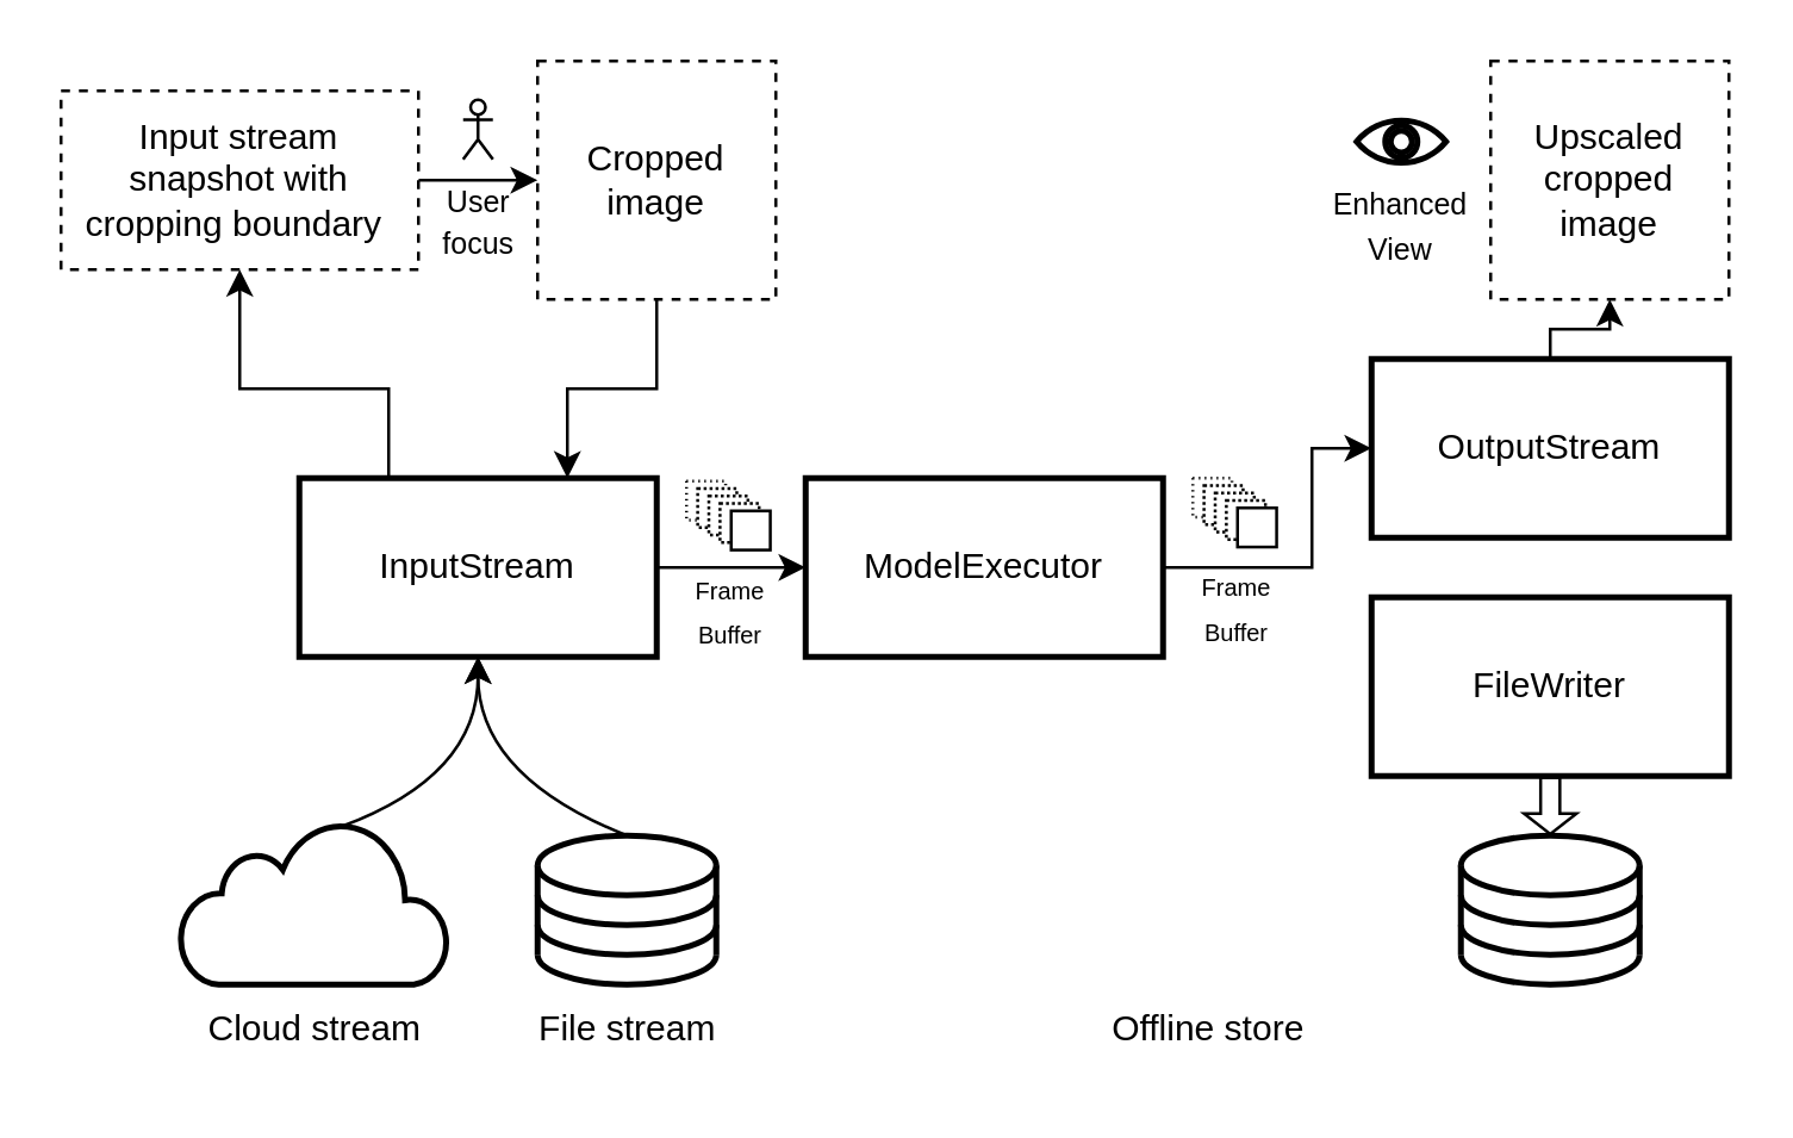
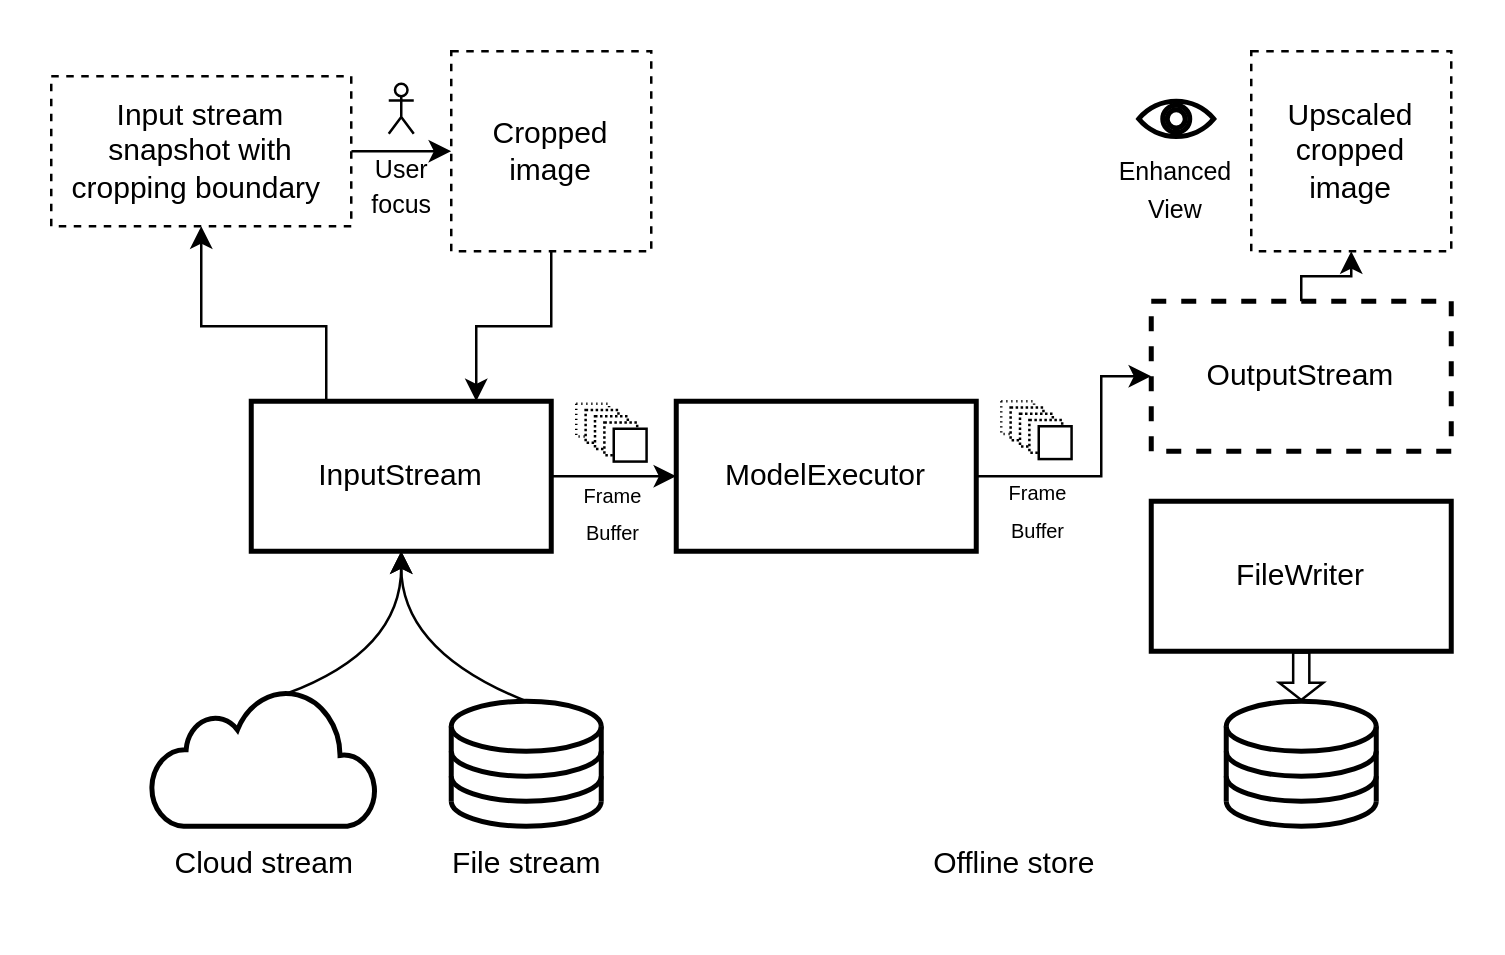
- <mxCell id="22" value="OutputStream" style="rounded=0;whiteSpace=wrap;html=1;strokeWidth=2;" vertex="1" parent="1"><mxGeometry x="460" y="120" width="120" height="60" as="geometry" /></mxCell>
+ <mxCell id="22" value="OutputStream" style="rounded=0;whiteSpace=wrap;html=1;strokeWidth=2;dashed=1;" vertex="1" parent="1"><mxGeometry x="460" y="120" width="120" height="60" as="geometry" /></mxCell>
